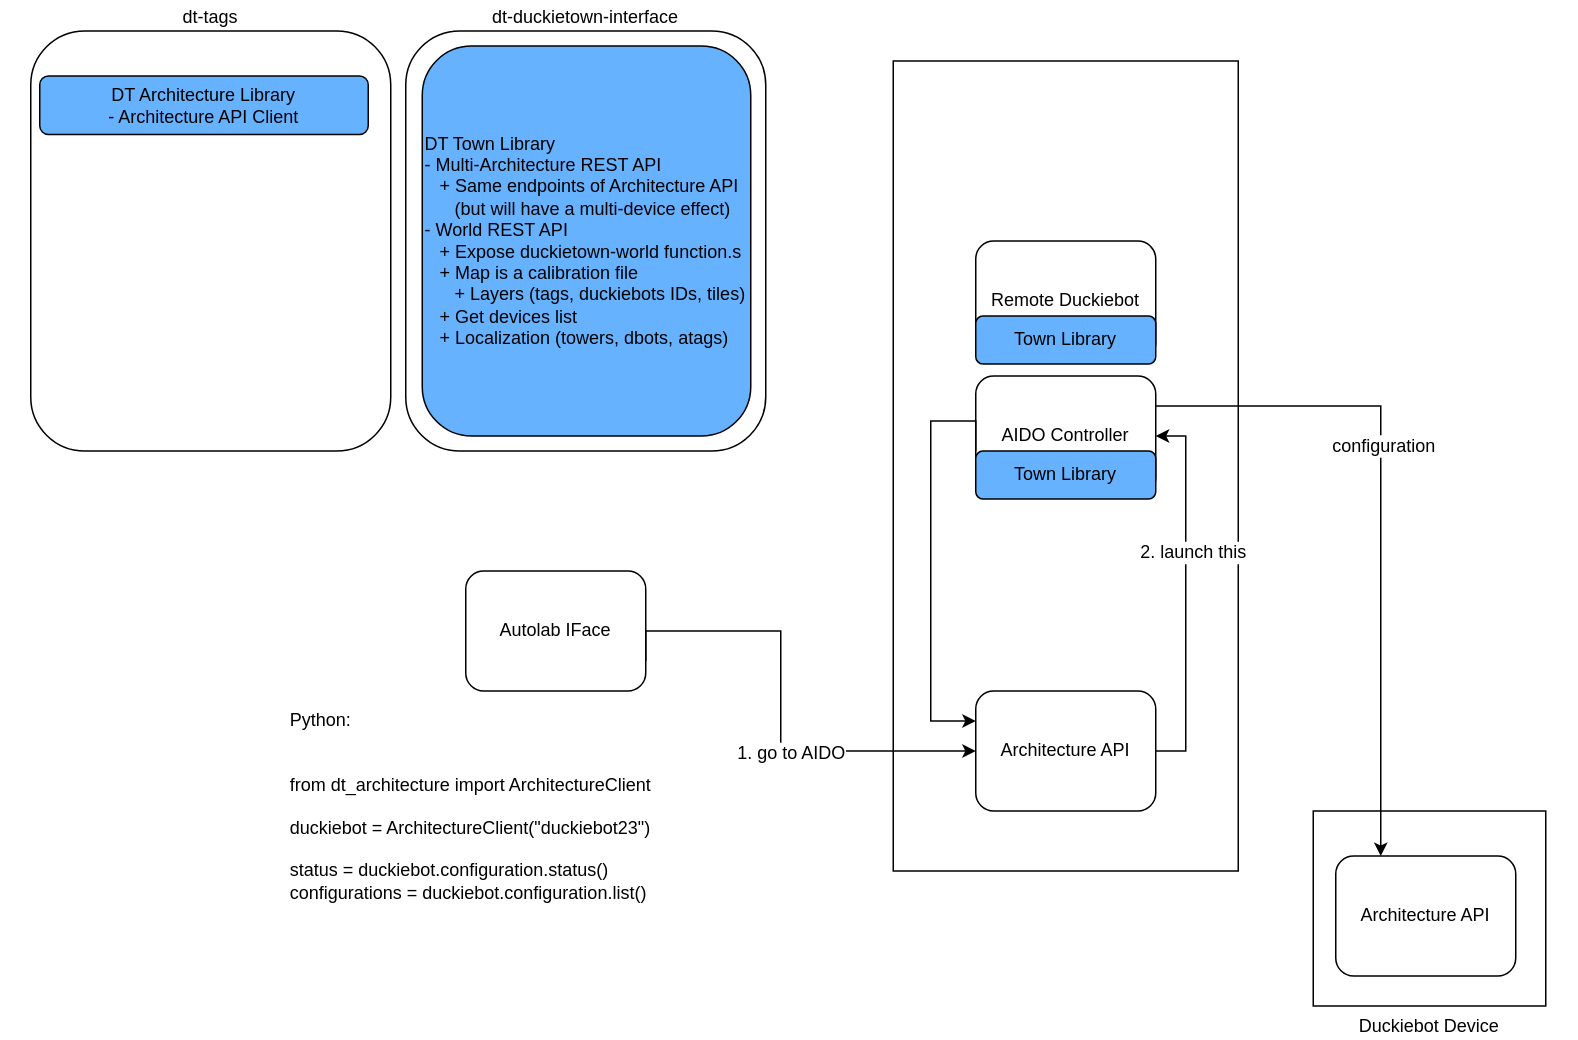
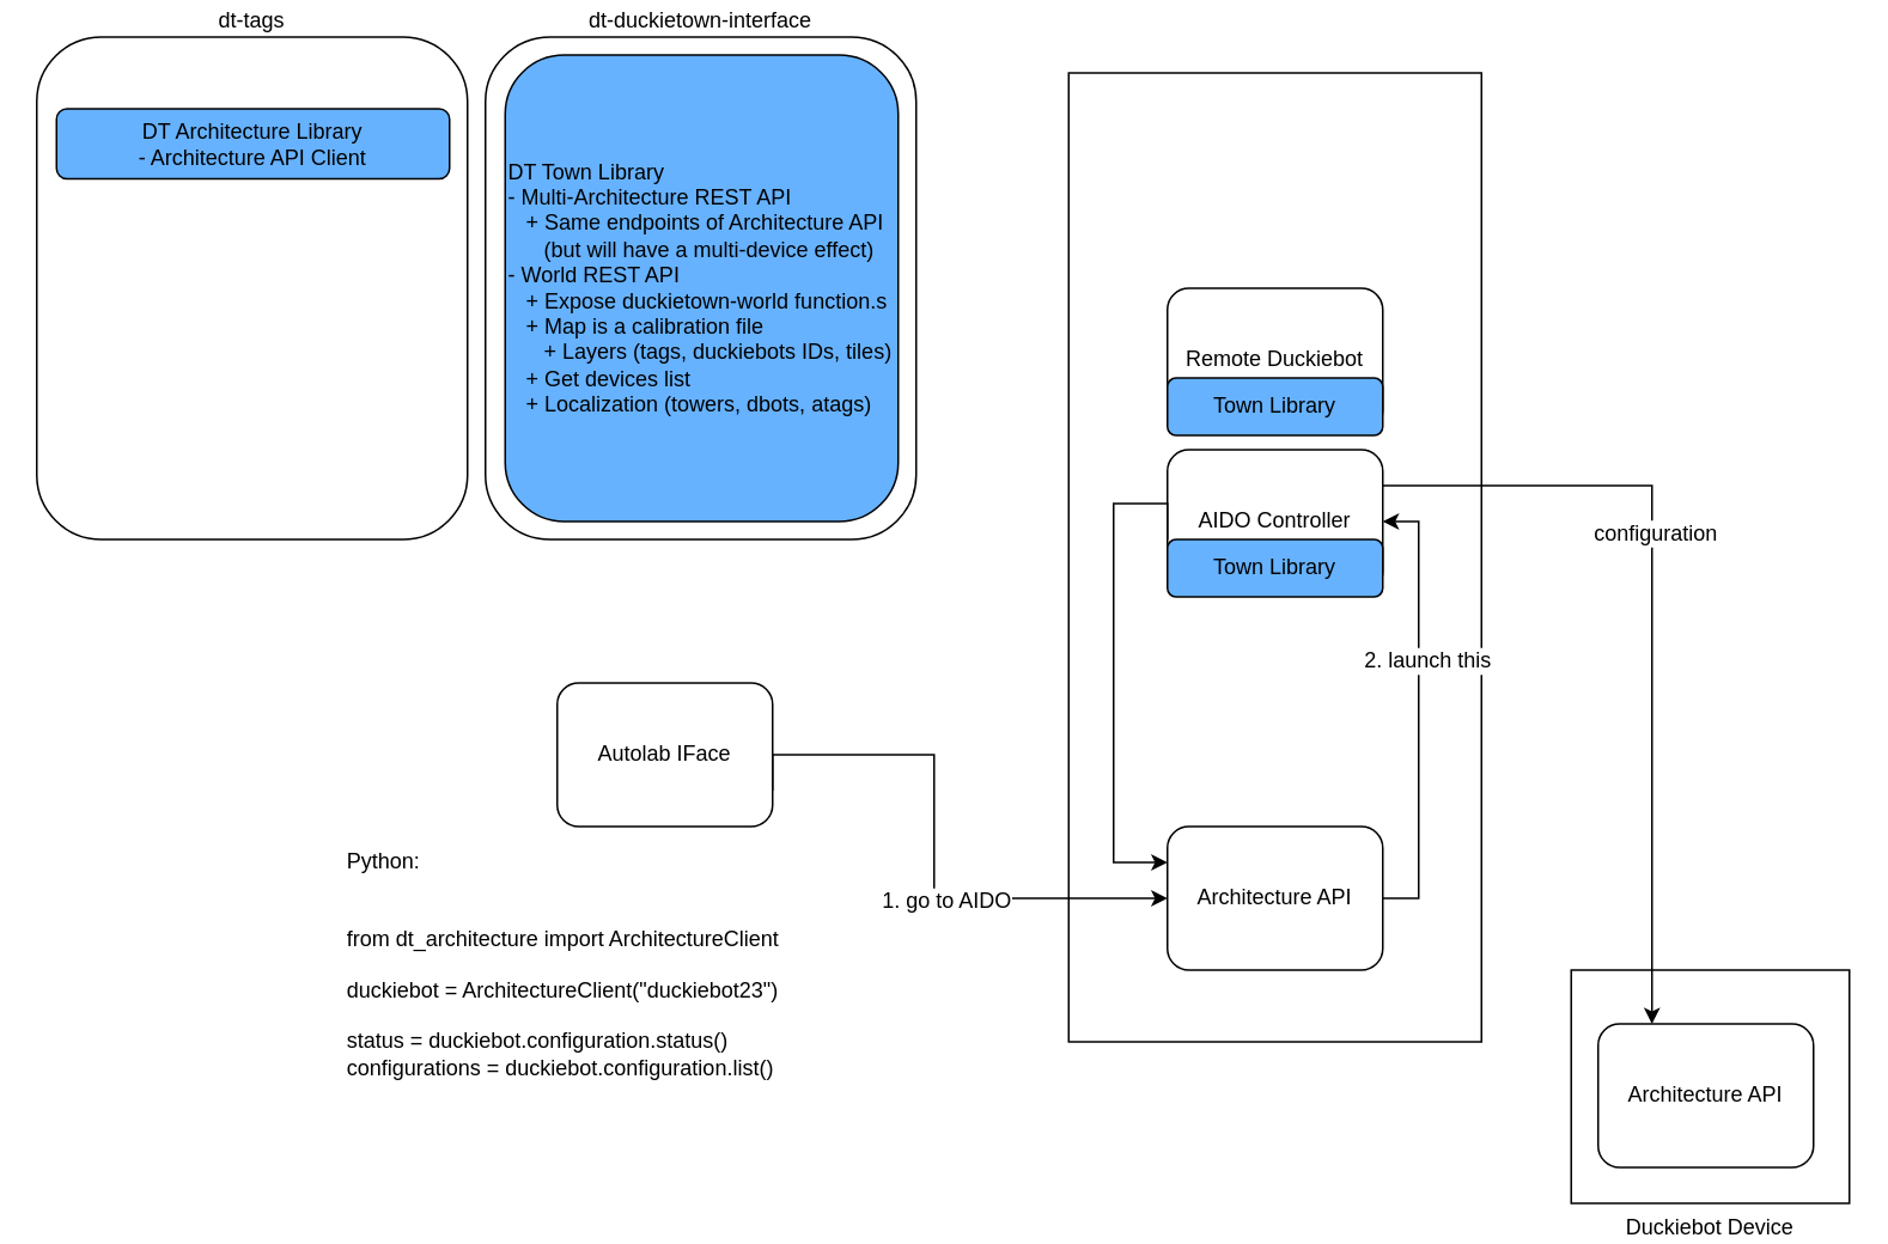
- <mxCell id="22" value="DT Architecture Library&lt;br&gt;- Architecture API Client" style="rounded=1;whiteSpace=wrap;html=1;fillColor=#66B2FF;" vertex="1" parent="1"><mxGeometry x="26" y="50" width="219" height="39" as="geometry" /></mxCell>
+ <mxCell id="22" value="DT Architecture Library&lt;br&gt;- Architecture API Client" style="rounded=1;whiteSpace=wrap;html=1;fillColor=#66B2FF;" vertex="1" parent="1"><mxGeometry x="31" width="219" height="39" as="geometry" y="60" /></mxCell>
